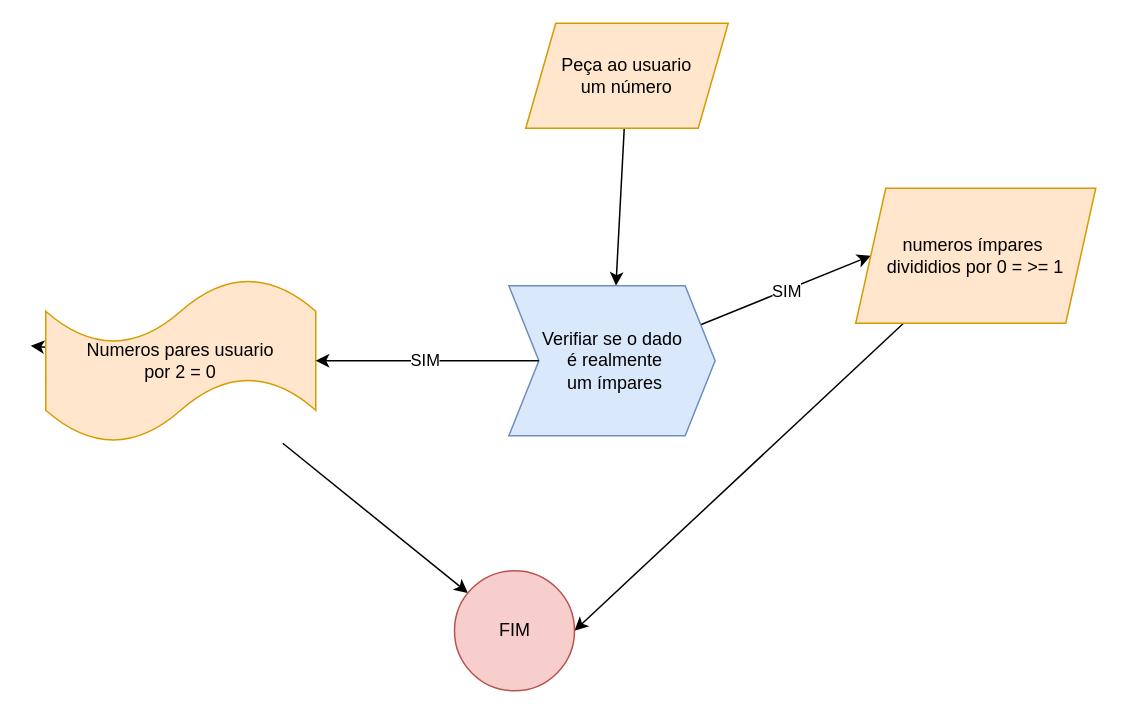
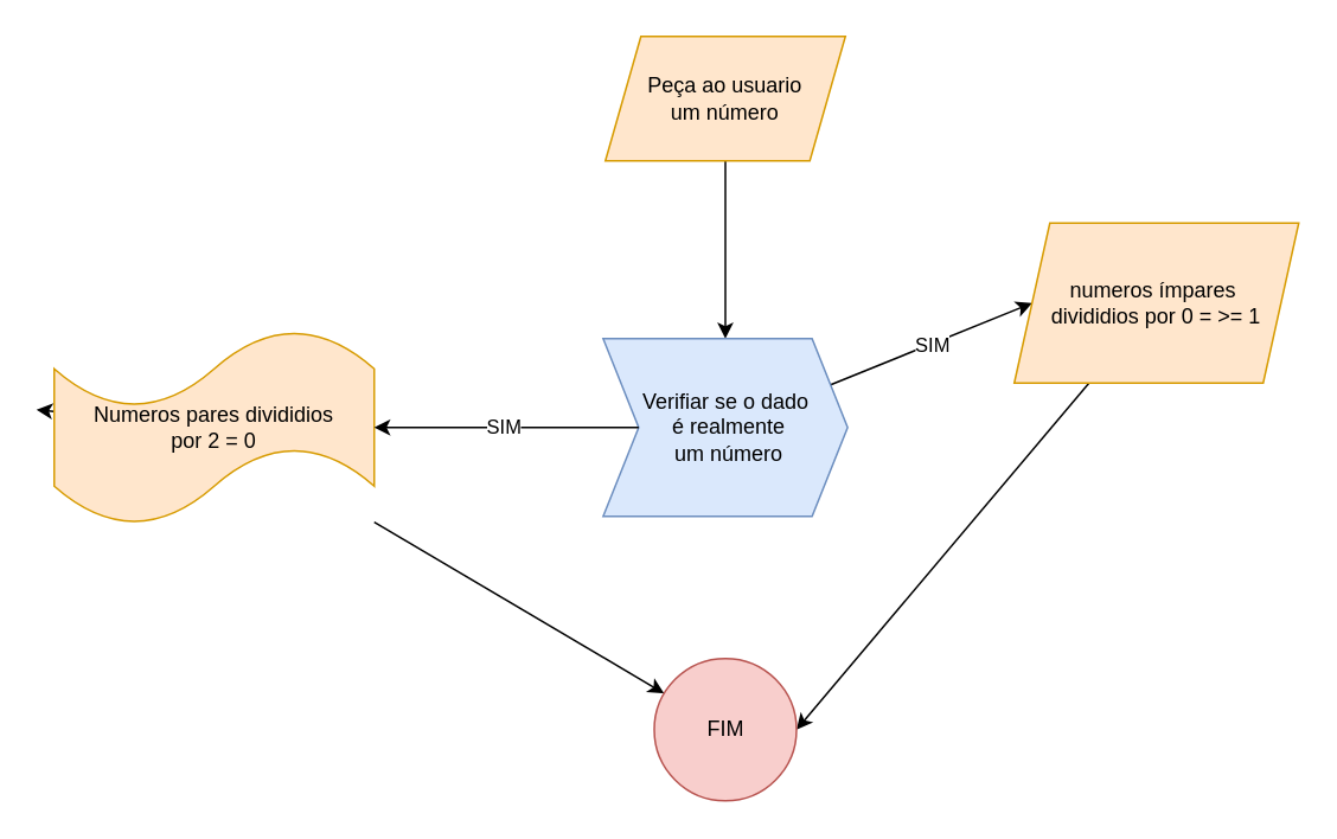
- <mxCell id="3" value="Peça ao usuario&lt;div&gt;um número&lt;/div&gt;" style="shape=parallelogram;perimeter=parallelogramPerimeter;whiteSpace=wrap;html=1;fixedSize=1;fillColor=#ffe6cc;strokeColor=#d79b00;" vertex="1" parent="1"><mxGeometry x="350" y="15" width="135" height="70" as="geometry" /></mxCell>
+ <mxCell id="3" value="Peça ao usuario&lt;div&gt;um número&lt;/div&gt;" style="shape=parallelogram;perimeter=parallelogramPerimeter;whiteSpace=wrap;html=1;fixedSize=1;fillColor=#ffe6cc;strokeColor=#d79b00;" vertex="1" parent="1"><mxGeometry x="340" y="20" width="135" height="70" as="geometry" /></mxCell>
- <mxCell id="9" value="Numeros pares usuario&lt;div&gt;por 2 = 0&lt;/div&gt;" style="shape=tape;whiteSpace=wrap;html=1;fillColor=#ffe6cc;strokeColor=#d79b00;" vertex="1" parent="1"><mxGeometry x="30" y="185" width="180" height="110" as="geometry" /></mxCell>
+ <mxCell id="9" value="Numeros pares divididios&lt;div&gt;por 2 = 0&lt;/div&gt;" style="shape=tape;whiteSpace=wrap;html=1;fillColor=#ffe6cc;strokeColor=#d79b00;" vertex="1" parent="1"><mxGeometry x="30" y="185" width="180" height="110" as="geometry" /></mxCell>
- <mxCell id="6" value="Verifiar se&lt;span style=&quot;background-color: transparent;&quot;&gt;&amp;nbsp;o dado&lt;/span&gt;&lt;div&gt;&lt;span style=&quot;background-color: transparent;&quot;&gt;&amp;nbsp;é realmente&lt;/span&gt;&lt;div&gt;&lt;div&gt;&amp;nbsp;um ímpares&lt;/div&gt;&lt;/div&gt;&lt;/div&gt;" style="shape=step;perimeter=stepPerimeter;whiteSpace=wrap;html=1;fixedSize=1;fillColor=#dae8fc;strokeColor=#6c8ebf;" vertex="1" parent="1"><mxGeometry x="338.75" y="190" width="137.5" height="100" as="geometry" /></mxCell>
+ <mxCell id="6" value="Verifiar se&lt;span style=&quot;background-color: transparent;&quot;&gt;&amp;nbsp;o dado&lt;/span&gt;&lt;div&gt;&lt;span style=&quot;background-color: transparent;&quot;&gt;&amp;nbsp;é realmente&lt;/span&gt;&lt;div&gt;&lt;div&gt;&amp;nbsp;um número&lt;/div&gt;&lt;/div&gt;&lt;/div&gt;" style="shape=step;perimeter=stepPerimeter;whiteSpace=wrap;html=1;fixedSize=1;fillColor=#dae8fc;strokeColor=#6c8ebf;" vertex="1" parent="1"><mxGeometry x="338.75" y="190" width="137.5" height="100" as="geometry" /></mxCell>
- <mxCell id="14" value="FIM" style="ellipse;whiteSpace=wrap;html=1;aspect=fixed;fillColor=#f8cecc;strokeColor=#b85450;" vertex="1" parent="1"><mxGeometry x="302.5" y="380" width="80" height="80" as="geometry" /></mxCell>
+ <mxCell id="14" value="FIM" style="ellipse;whiteSpace=wrap;html=1;aspect=fixed;fillColor=#f8cecc;strokeColor=#b85450;" vertex="1" parent="1"><mxGeometry x="367.5" y="370" width="80" height="80" as="geometry" /></mxCell>
